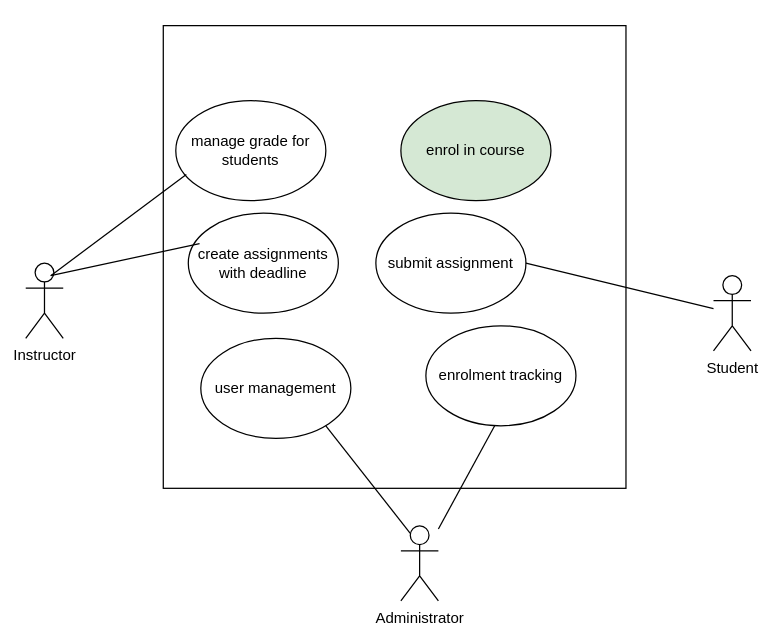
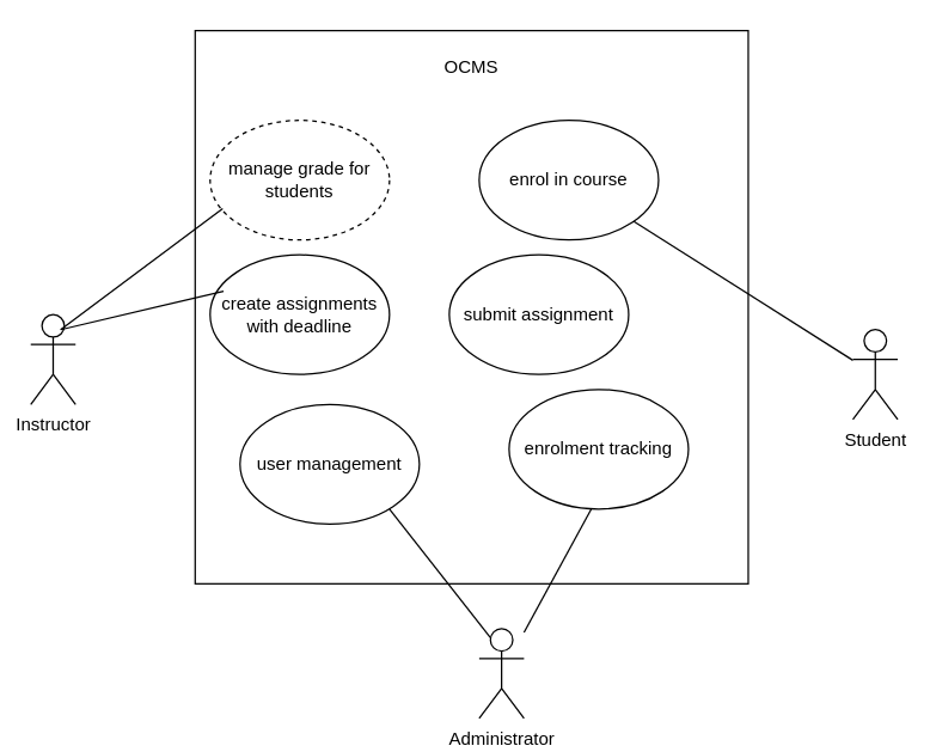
+ <mxCell id="3" value="OCMS" style="text;html=1;align=center;verticalAlign=middle;whiteSpace=wrap;rounded=0;" vertex="1" parent="1"><mxGeometry x="285" y="30" width="60" height="30" as="geometry" /></mxCell>
- <mxCell id="6" value="manage grade for students" style="ellipse;whiteSpace=wrap;html=1;" vertex="1" parent="1"><mxGeometry x="140" y="80" width="120" height="80" as="geometry" /></mxCell>
+ <mxCell id="6" value="manage grade for students" style="ellipse;whiteSpace=wrap;html=1;dashed=1;" vertex="1" parent="1"><mxGeometry x="140" y="80" width="120" height="80" as="geometry" /></mxCell>
- <mxCell id="10" value="enrol in course" style="ellipse;whiteSpace=wrap;html=1;fillColor=#d5e8d4;" vertex="1" parent="1"><mxGeometry x="320" y="80" width="120" height="80" as="geometry" /></mxCell>
+ <mxCell id="10" value="enrol in course" style="ellipse;whiteSpace=wrap;html=1;" vertex="1" parent="1"><mxGeometry x="320" y="80" width="120" height="80" as="geometry" /></mxCell>
- <mxCell id="7" value="create assignments with deadline" style="ellipse;whiteSpace=wrap;html=1;" vertex="1" parent="1"><mxGeometry x="150" y="170" width="120" height="80" as="geometry" /></mxCell>
+ <mxCell id="7" value="create assignments with deadline" style="ellipse;whiteSpace=wrap;html=1;" vertex="1" parent="1"><mxGeometry x="140" y="170" width="120" height="80" as="geometry" /></mxCell>
- <mxCell id="12" value="" style="endArrow=none;html=1;rounded=0;entryX=1;entryY=0.5;entryDx=0;entryDy=0;" edge="1" parent="1" source="5" target="11"><mxGeometry width="50" height="50" relative="1" as="geometry"><mxPoint x="280" y="190" as="sourcePoint" /><mxPoint x="330" y="140" as="targetPoint" /></mxGeometry></mxCell>
+ <mxCell id="12" value="" style="endArrow=none;html=1;rounded=0;" edge="1" parent="1" source="5" target="10"><mxGeometry width="50" height="50" relative="1" as="geometry"><mxPoint x="280" y="190" as="sourcePoint" /><mxPoint x="330" y="140" as="targetPoint" /></mxGeometry></mxCell>
